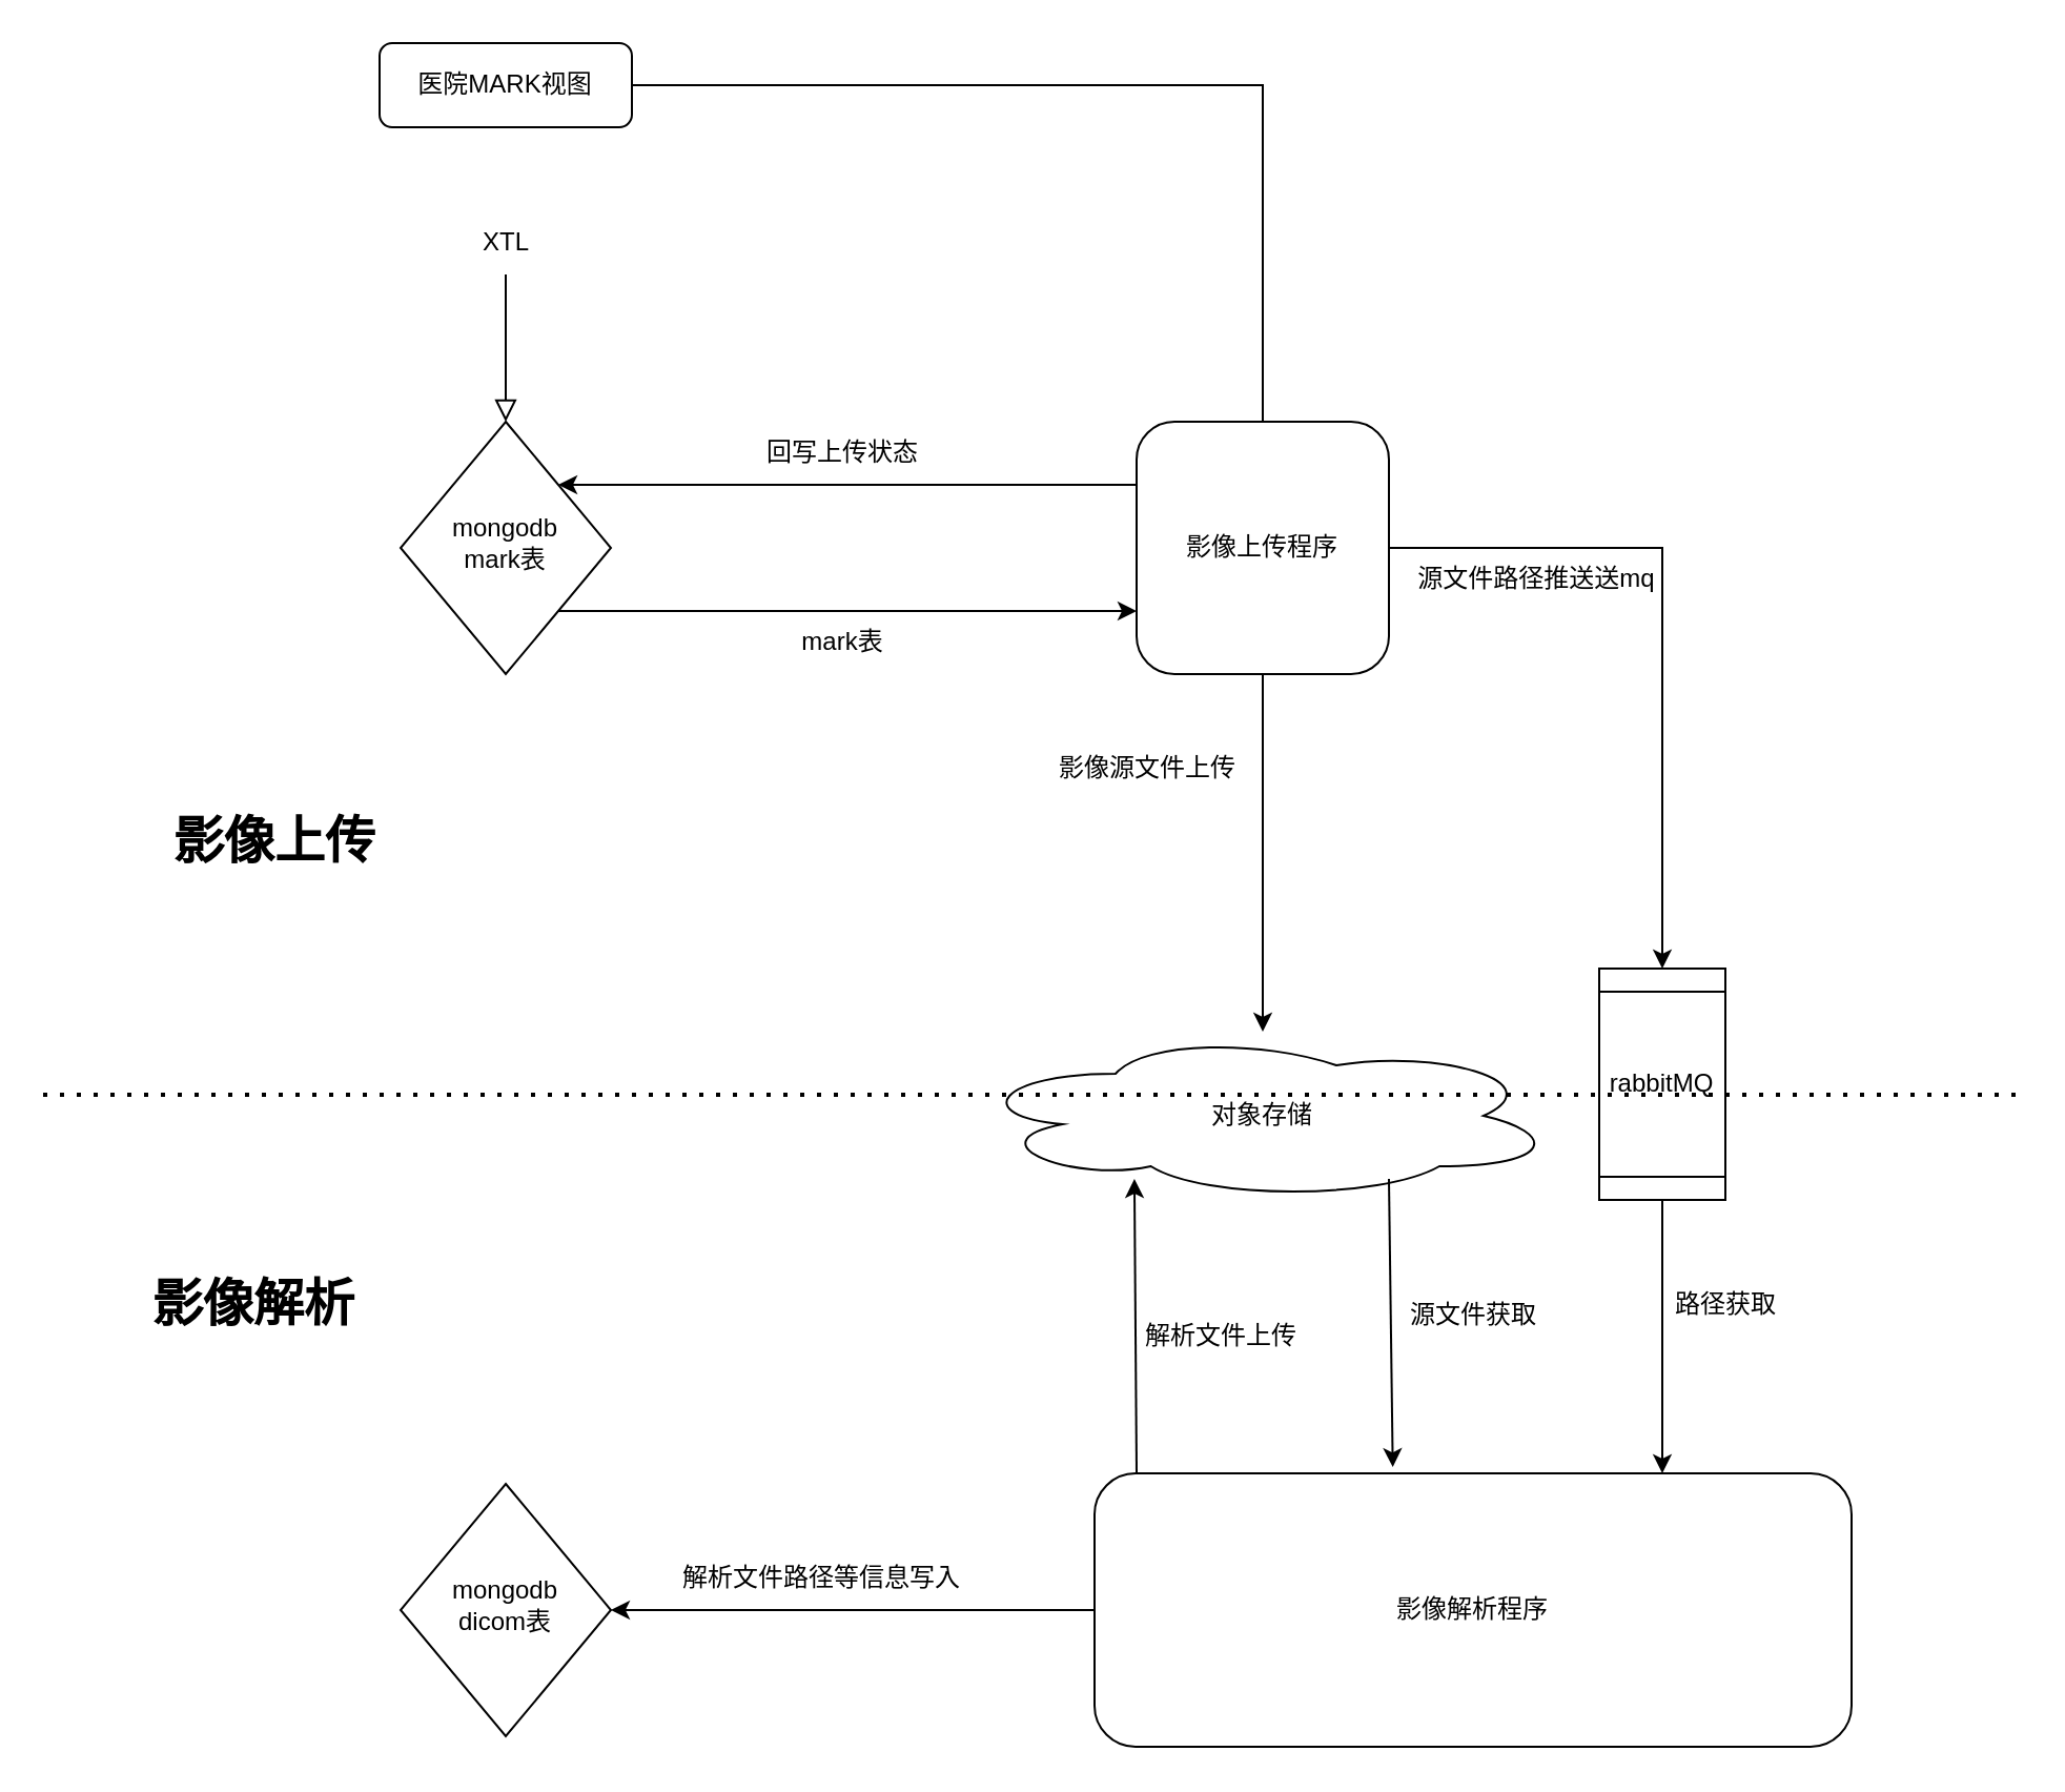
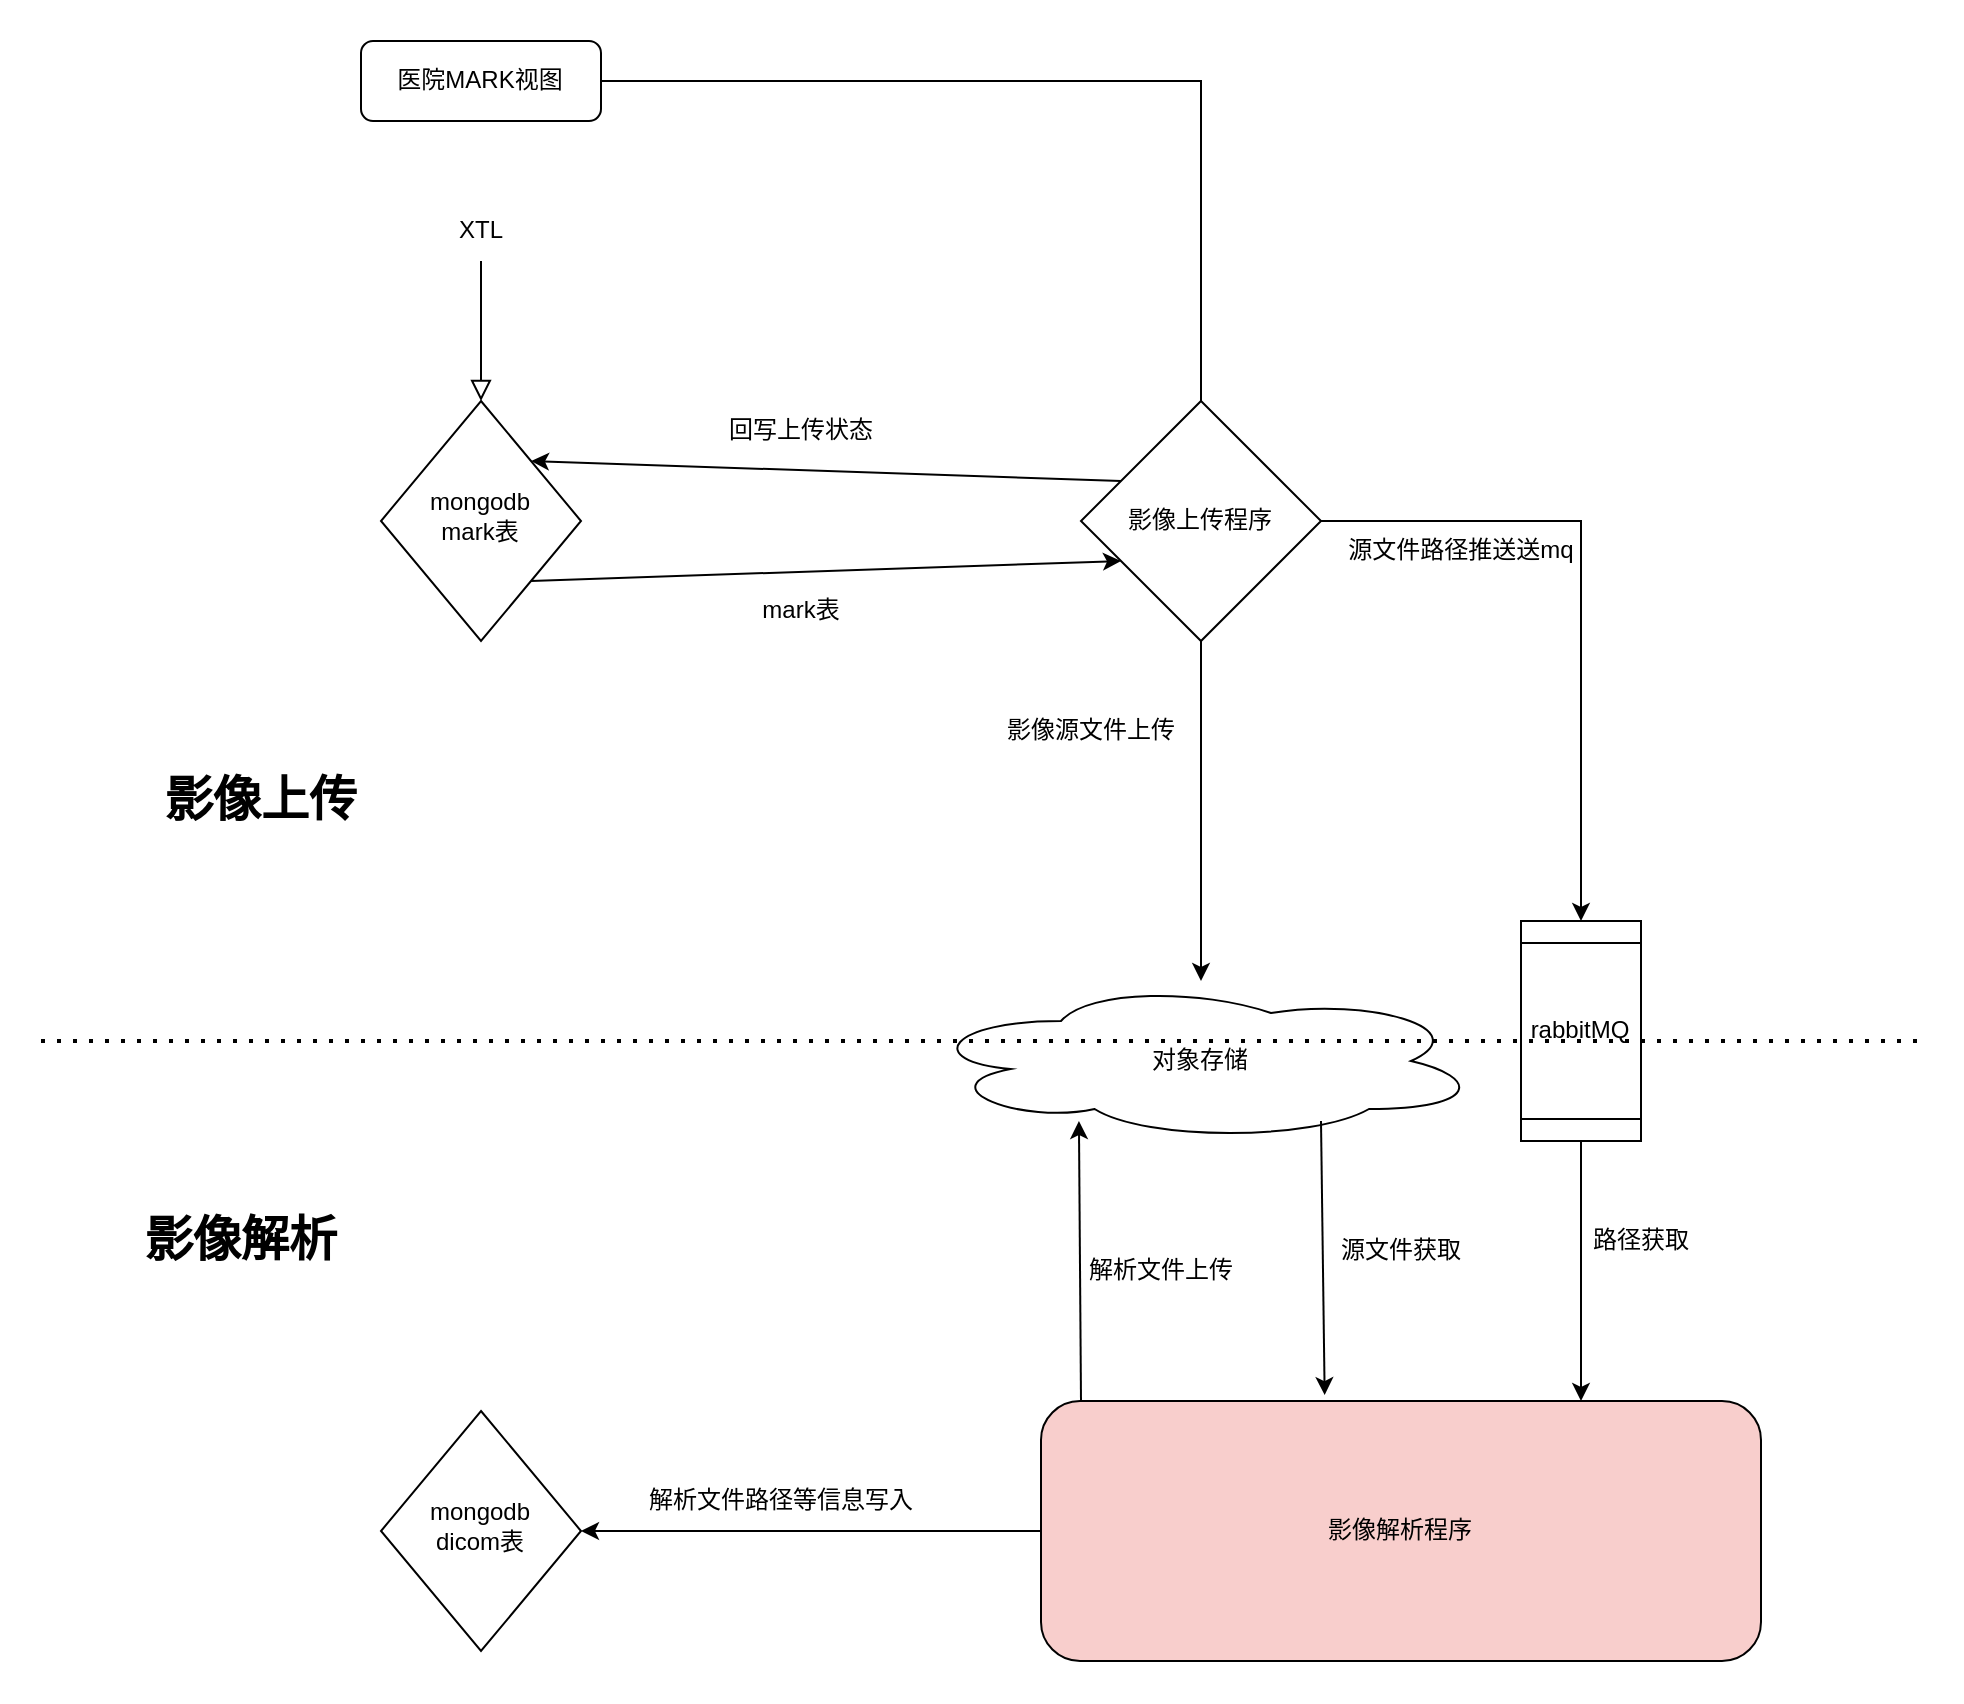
- <mxCell id="7" value="影像上传程序&lt;br&gt;" style="rounded=1;whiteSpace=wrap;html=1;fontSize=12;glass=0;strokeWidth=1;shadow=0;" parent="1" vertex="1"><mxGeometry x="540" y="200" width="120" height="120" as="geometry" /></mxCell>
+ <mxCell id="7" value="影像上传程序&lt;br&gt;" style="rhombus;whiteSpace=wrap;html=1;fontSize=12;glass=0;strokeWidth=1;shadow=0;" parent="1" vertex="1"><mxGeometry x="540" y="200" width="120" height="120" as="geometry" /></mxCell>
- <mxCell id="9" value="影像解析程序" style="rounded=1;whiteSpace=wrap;html=1;fontSize=12;glass=0;strokeWidth=1;shadow=0;" parent="1" vertex="1"><mxGeometry x="520" y="700" width="360" height="130" as="geometry" /></mxCell>
+ <mxCell id="9" value="影像解析程序" style="rounded=1;whiteSpace=wrap;html=1;fontSize=12;glass=0;strokeWidth=1;shadow=0;fillColor=#f8cecc;" parent="1" vertex="1"><mxGeometry x="520" y="700" width="360" height="130" as="geometry" /></mxCell>
